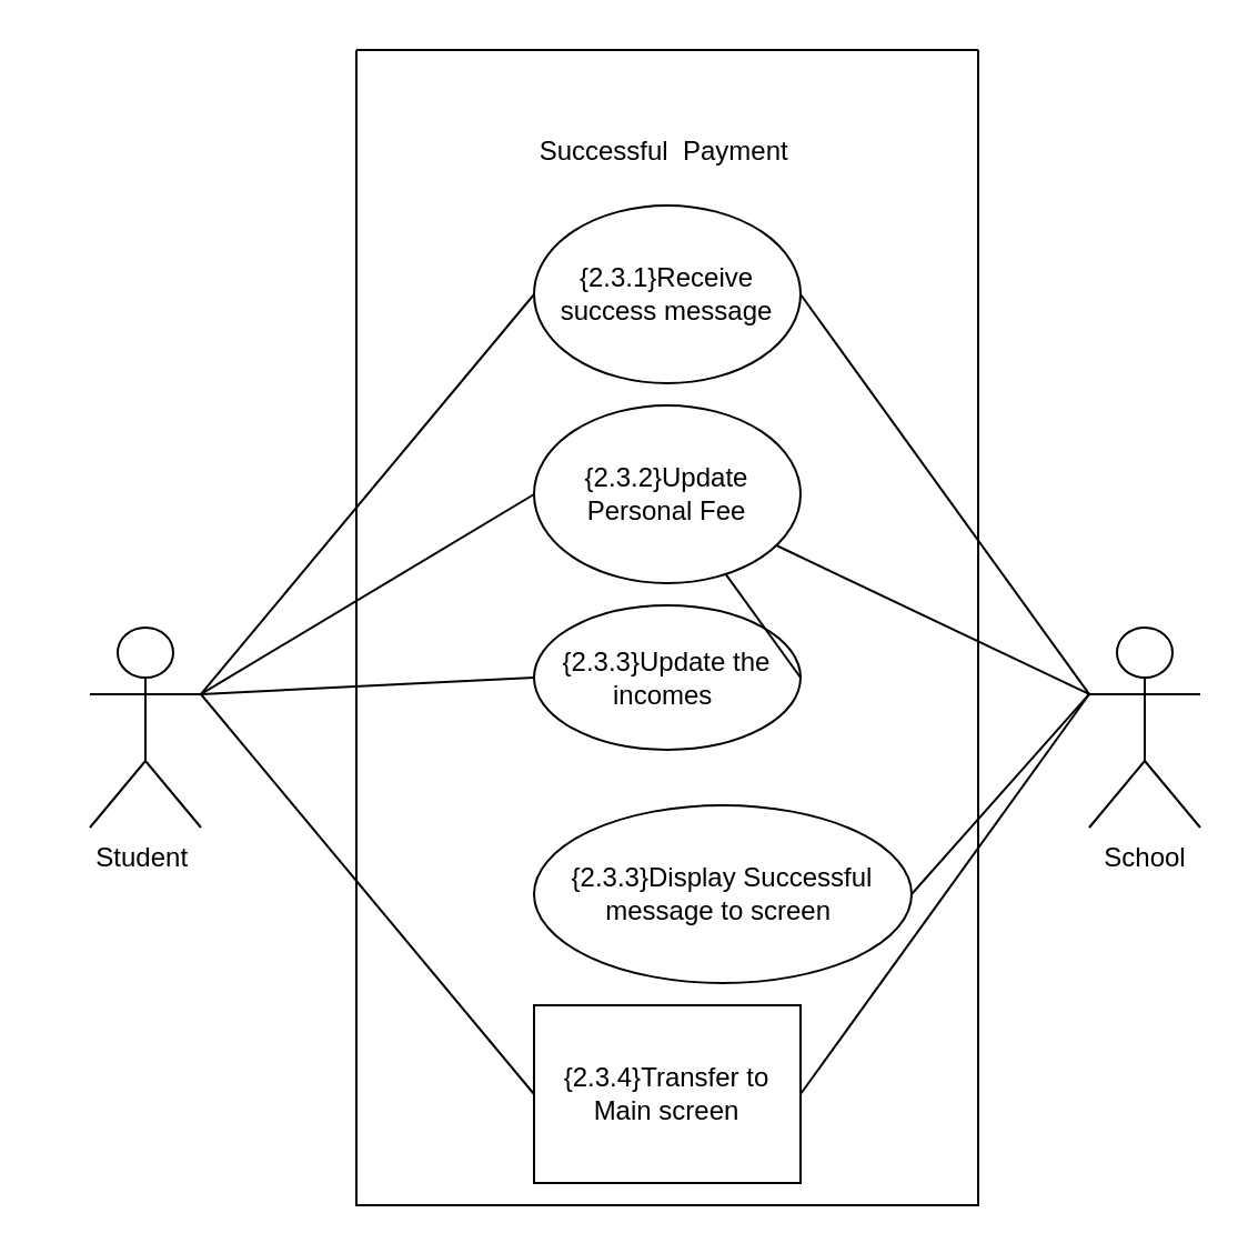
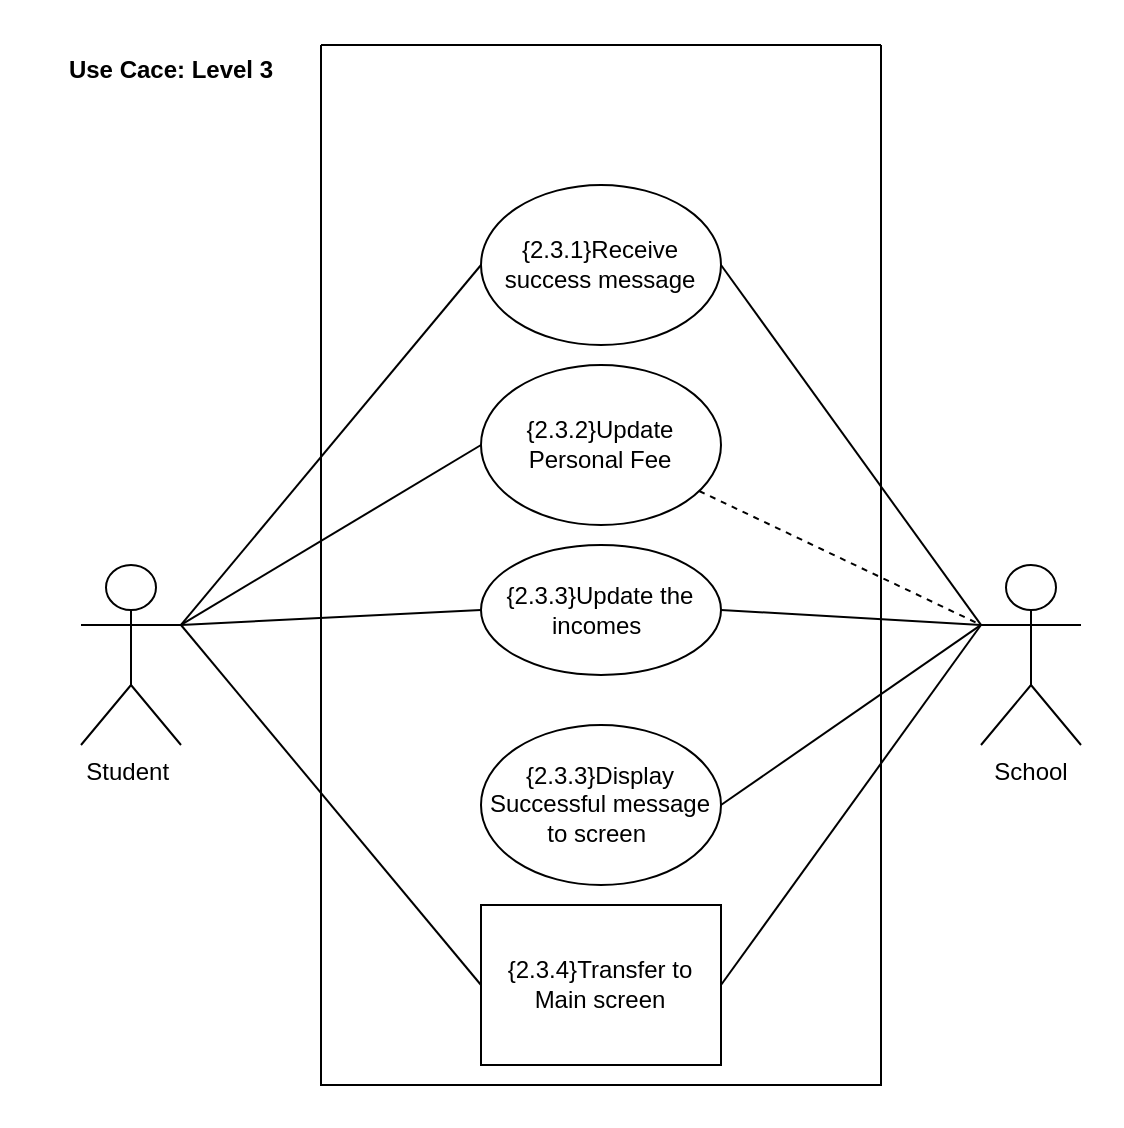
+ <mxCell id="17" value="&lt;b&gt;Use Cace: Level 3&lt;/b&gt;" style="text;html=1;align=center;verticalAlign=middle;resizable=0;points=[];autosize=1;strokeColor=none;fillColor=none;" vertex="1" parent="1"><mxGeometry x="20" y="20" width="130" height="30" as="geometry" /></mxCell>
- <mxCell id="7" value="Successful&amp;nbsp; Payment&amp;nbsp;" style="text;html=1;align=center;verticalAlign=middle;resizable=0;points=[];autosize=1;strokeColor=none;fillColor=none;" vertex="1" parent="2"><mxGeometry x="70" y="31" width="140" height="30" as="geometry" /></mxCell>
- <mxCell id="14" value="" style="endArrow=none;html=1;rounded=0;entryX=0;entryY=0.333;entryDx=0;entryDy=0;entryPerimeter=0;" edge="1" parent="1" source="4" target="10"><mxGeometry width="50" height="50" relative="1" as="geometry"><mxPoint x="310" y="382" as="sourcePoint" /><mxPoint x="360" y="332" as="targetPoint" /></mxGeometry></mxCell>
+ <mxCell id="14" value="" style="endArrow=none;html=1;rounded=0;entryX=0;entryY=0.333;entryDx=0;entryDy=0;entryPerimeter=0;dashed=1;" edge="1" parent="1" source="4" target="10"><mxGeometry width="50" height="50" relative="1" as="geometry"><mxPoint x="310" y="382" as="sourcePoint" /><mxPoint x="360" y="332" as="targetPoint" /></mxGeometry></mxCell>
- <mxCell id="15" value="" style="endArrow=none;html=1;rounded=0;exitX=1;exitY=0.5;exitDx=0;exitDy=0;" edge="1" parent="1" source="5" target="4"><mxGeometry width="50" height="50" relative="1" as="geometry"><mxPoint x="310" y="382" as="sourcePoint" /><mxPoint x="360" y="332" as="targetPoint" /></mxGeometry></mxCell>
+ <mxCell id="15" value="" style="endArrow=none;html=1;rounded=0;entryX=0;entryY=0.333;entryDx=0;entryDy=0;entryPerimeter=0;exitX=1;exitY=0.5;exitDx=0;exitDy=0;" edge="1" parent="1" source="5" target="10"><mxGeometry width="50" height="50" relative="1" as="geometry"><mxPoint x="310" y="382" as="sourcePoint" /><mxPoint x="360" y="332" as="targetPoint" /></mxGeometry></mxCell>
- <mxCell id="6" value="{2.3.3}Display Successful message to screen&amp;nbsp;" style="ellipse;whiteSpace=wrap;html=1;" vertex="1" parent="2"><mxGeometry x="80" y="340" width="170" height="80" as="geometry" /></mxCell>
+ <mxCell id="6" value="{2.3.3}Display Successful message to screen&amp;nbsp;" style="ellipse;whiteSpace=wrap;html=1;" vertex="1" parent="2"><mxGeometry x="80" y="340" width="120" height="80" as="geometry" /></mxCell>
